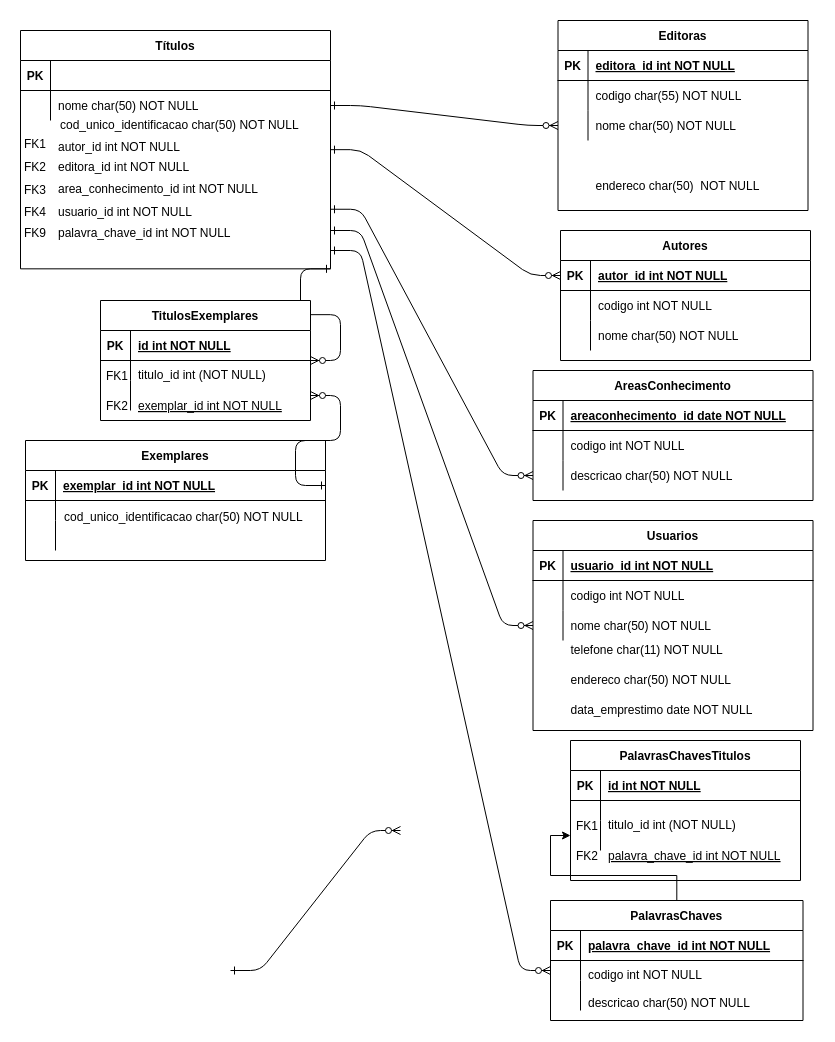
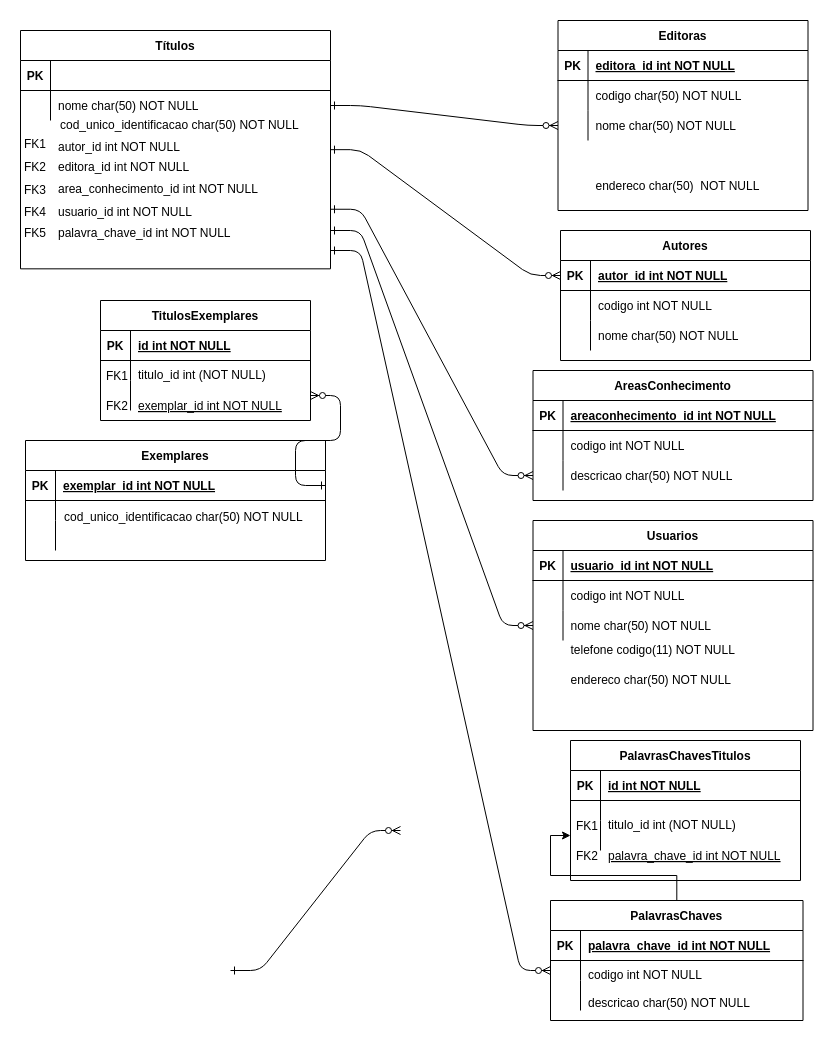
- <mxCell id="38" value="codigo char(55) NOT NULL" style="shape=partialRectangle;overflow=hidden;connectable=0;fillColor=none;top=0;left=0;bottom=0;right=0;align=left;spacingLeft=6;" vertex="1" parent="36"><mxGeometry x="30" width="220" height="30" as="geometry" /></mxCell>
+ <mxCell id="38" value="codigo char(50) NOT NULL" style="shape=partialRectangle;overflow=hidden;connectable=0;fillColor=none;top=0;left=0;bottom=0;right=0;align=left;spacingLeft=6;" vertex="1" parent="36"><mxGeometry x="30" width="220" height="30" as="geometry" /></mxCell>
- <mxCell id="97" value="FK9" style="shape=partialRectangle;overflow=hidden;connectable=0;fillColor=none;top=0;left=0;bottom=0;right=0;" vertex="1" parent="1"><mxGeometry x="20" y="215.333" width="30" height="32.5" as="geometry" /></mxCell>
+ <mxCell id="97" value="FK5" style="shape=partialRectangle;overflow=hidden;connectable=0;fillColor=none;top=0;left=0;bottom=0;right=0;" vertex="1" parent="1"><mxGeometry x="20" y="215.333" width="30" height="32.5" as="geometry" /></mxCell>
- <mxCell id="46" value="" style="edgeStyle=entityRelationEdgeStyle;endArrow=ERzeroToMany;startArrow=ERone;endFill=1;startFill=0;exitX=1;exitY=1;exitDx=0;exitDy=0;" edge="1" parent="1" source="8" target="51"><mxGeometry width="100" height="100" relative="1" as="geometry"><mxPoint x="340" y="197.5" as="sourcePoint" /><mxPoint x="540" y="645" as="targetPoint" /></mxGeometry></mxCell>
- <mxCell id="76" value="areaconhecimento_id date NOT NULL " style="shape=partialRectangle;overflow=hidden;connectable=0;fillColor=none;top=0;left=0;bottom=0;right=0;align=left;spacingLeft=6;fontStyle=5;" vertex="1" parent="74"><mxGeometry x="30" width="250" height="30" as="geometry" /></mxCell>
+ <mxCell id="76" value="areaconhecimento_id int NOT NULL " style="shape=partialRectangle;overflow=hidden;connectable=0;fillColor=none;top=0;left=0;bottom=0;right=0;align=left;spacingLeft=6;fontStyle=5;" vertex="1" parent="74"><mxGeometry x="30" width="250" height="30" as="geometry" /></mxCell>
- <mxCell id="95" value="telefone char(11) NOT NULL" style="shape=partialRectangle;overflow=hidden;connectable=0;fillColor=none;top=0;left=0;bottom=0;right=0;align=left;spacingLeft=6;" vertex="1" parent="1"><mxGeometry x="562.5" y="634" width="250" height="30" as="geometry" /></mxCell>
+ <mxCell id="95" value="telefone codigo(11) NOT NULL" style="shape=partialRectangle;overflow=hidden;connectable=0;fillColor=none;top=0;left=0;bottom=0;right=0;align=left;spacingLeft=6;" vertex="1" parent="1"><mxGeometry x="562.5" y="634" width="250" height="30" as="geometry" /></mxCell>
- <mxCell id="93" value="data_emprestimo date NOT NULL" style="shape=partialRectangle;overflow=hidden;connectable=0;fillColor=none;top=0;left=0;bottom=0;right=0;align=left;spacingLeft=6;" vertex="1" parent="1"><mxGeometry x="562.5" y="694" width="250" height="30" as="geometry" /></mxCell>
